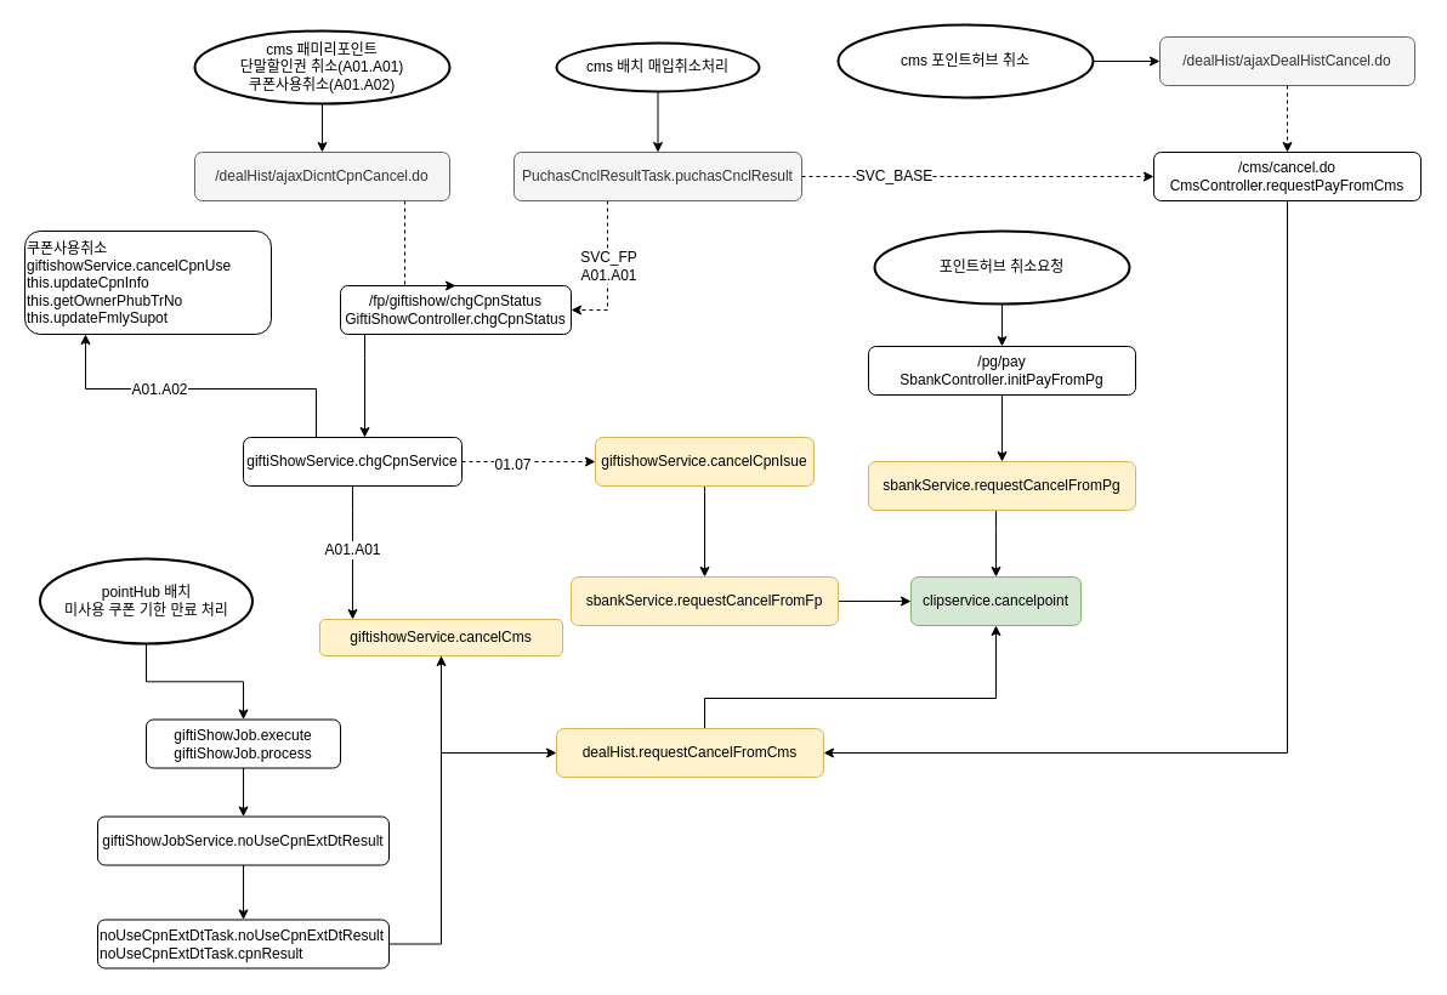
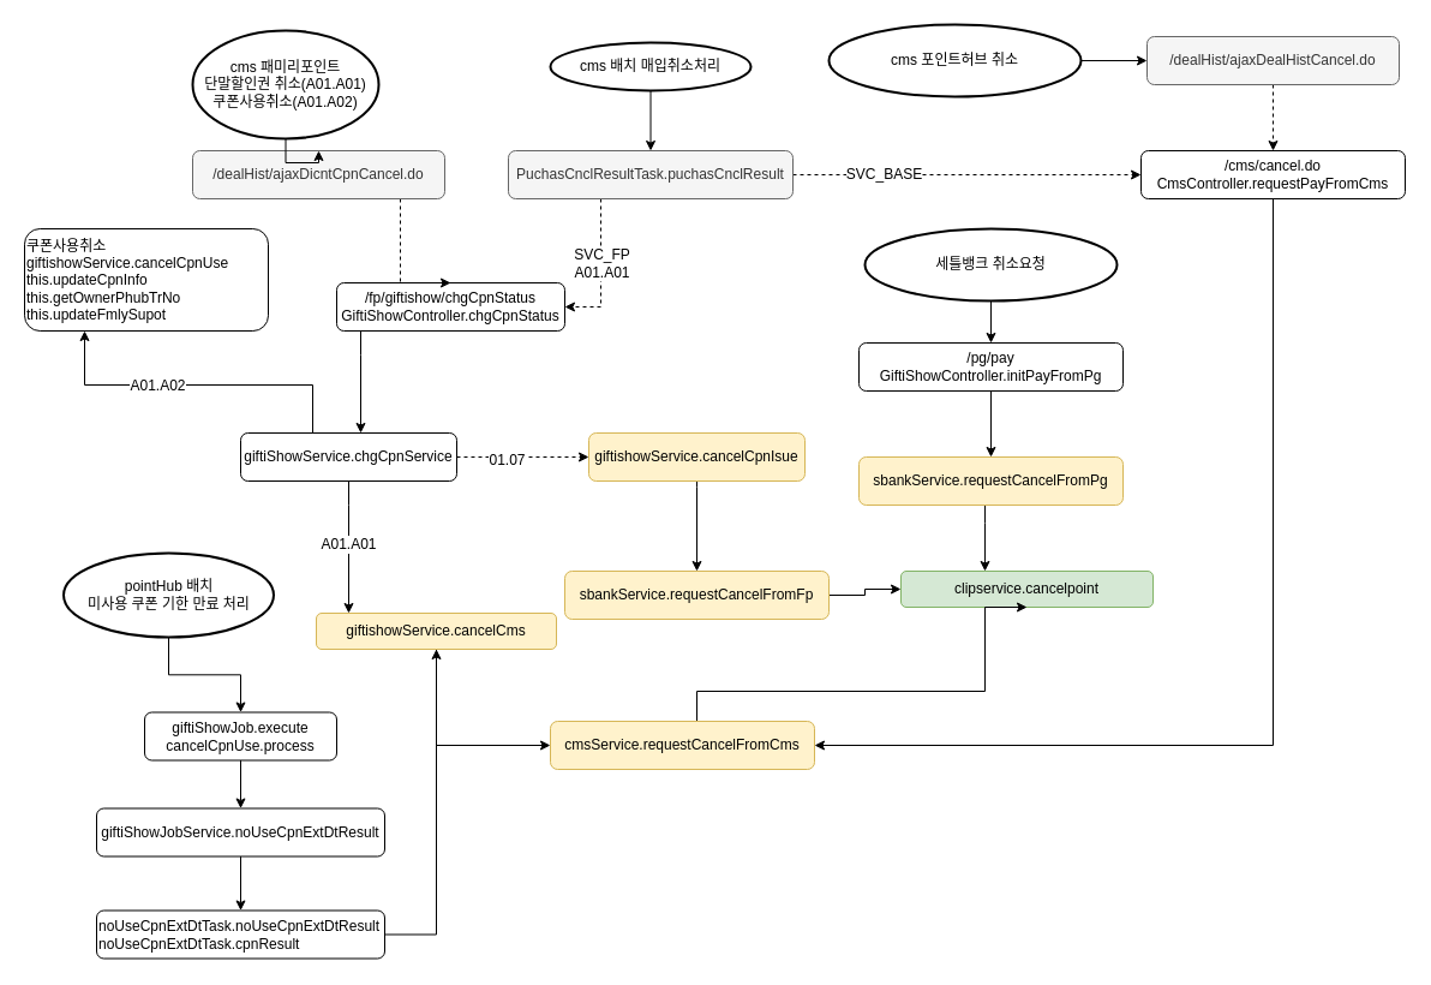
- <mxCell id="25" value="&lt;span style=&quot;white-space: normal&quot;&gt;cms 패미리포인트 &lt;br&gt;단말할인권 취소(A01.A01)&lt;br&gt;쿠폰사용취소(A01.A02)&lt;br&gt;&lt;/span&gt;" style="strokeWidth=2;html=1;shape=mxgraph.flowchart.start_1;whiteSpace=wrap;fontSize=12;align=center;" parent="1" vertex="1"><mxGeometry x="160" y="25" width="210" height="60" as="geometry" /></mxCell>
+ <mxCell id="25" value="&lt;span style=&quot;white-space: normal&quot;&gt;cms 패미리포인트 &lt;br&gt;단말할인권 취소(A01.A01)&lt;br&gt;쿠폰사용취소(A01.A02)&lt;br&gt;&lt;/span&gt;" style="strokeWidth=2;html=1;shape=mxgraph.flowchart.start_1;whiteSpace=wrap;fontSize=12;align=center;" parent="1" vertex="1"><mxGeometry x="160" y="25" width="155" height="90" as="geometry" /></mxCell>
- <mxCell id="35" value="&lt;span style=&quot;white-space: normal&quot;&gt;포인트허브 취소요청&lt;br&gt;&lt;/span&gt;" style="strokeWidth=2;html=1;shape=mxgraph.flowchart.start_1;whiteSpace=wrap;fontSize=12;align=center;" parent="1" vertex="1"><mxGeometry x="720" y="190" width="210" height="60" as="geometry" /></mxCell>
+ <mxCell id="35" value="&lt;span style=&quot;white-space: normal&quot;&gt;세틀뱅크 취소요청&lt;br&gt;&lt;/span&gt;" style="strokeWidth=2;html=1;shape=mxgraph.flowchart.start_1;whiteSpace=wrap;fontSize=12;align=center;" parent="1" vertex="1"><mxGeometry x="720" y="190" width="210" height="60" as="geometry" /></mxCell>
- <mxCell id="37" value="/pg/pay&lt;br&gt;SbankController.initPayFromPg" style="rounded=1;whiteSpace=wrap;html=1;fontSize=12;" parent="1" vertex="1"><mxGeometry x="715" y="285" width="220" height="40" as="geometry" /></mxCell>
+ <mxCell id="37" value="/pg/pay&lt;br&gt;GiftiShowController.initPayFromPg" style="rounded=1;whiteSpace=wrap;html=1;fontSize=12;" parent="1" vertex="1"><mxGeometry x="715" y="285" width="220" height="40" as="geometry" /></mxCell>
- <mxCell id="27" value="pointHub 배치&lt;br&gt;미사용 쿠폰 기한 만료 처리" style="strokeWidth=2;html=1;shape=mxgraph.flowchart.start_1;whiteSpace=wrap;fontSize=12;align=center;" parent="1" vertex="1"><mxGeometry x="32.5" y="460" width="175" height="70" as="geometry" /></mxCell>
+ <mxCell id="27" value="pointHub 배치&lt;br&gt;미사용 쿠폰 기한 만료 처리" style="strokeWidth=2;html=1;shape=mxgraph.flowchart.start_1;whiteSpace=wrap;fontSize=12;align=center;" parent="1" vertex="1"><mxGeometry x="52.5" y="460" width="175" height="70" as="geometry" /></mxCell>
- <mxCell id="2" value="clipservice.cancelpoint" style="rounded=1;whiteSpace=wrap;html=1;fontSize=12;fillColor=#d5e8d4;strokeColor=#82b366;" parent="1" vertex="1"><mxGeometry x="750" y="475" width="140" height="40" as="geometry" /></mxCell>
+ <mxCell id="2" value="clipservice.cancelpoint" style="rounded=1;whiteSpace=wrap;html=1;fontSize=12;fillColor=#d5e8d4;strokeColor=#82b366;" parent="1" vertex="1"><mxGeometry x="750" y="475" width="210" height="30" as="geometry" /></mxCell>
- <mxCell id="19" value="giftiShowJob.execute&lt;br&gt;giftiShowJob.process" style="rounded=1;whiteSpace=wrap;html=1;fontSize=12;" parent="1" vertex="1"><mxGeometry x="120" y="592.5" width="160" height="40" as="geometry" /></mxCell>
+ <mxCell id="19" value="giftiShowJob.execute&lt;br&gt;cancelCpnUse.process" style="rounded=1;whiteSpace=wrap;html=1;fontSize=12;" parent="1" vertex="1"><mxGeometry x="120" y="592.5" width="160" height="40" as="geometry" /></mxCell>
- <mxCell id="4" value="dealHist.requestCancelFromCms" style="rounded=1;whiteSpace=wrap;html=1;fontSize=12;fillColor=#fff2cc;strokeColor=#d6b656;" parent="1" vertex="1"><mxGeometry x="458" y="600" width="220" height="40" as="geometry" /></mxCell>
+ <mxCell id="4" value="cmsService.requestCancelFromCms" style="rounded=1;whiteSpace=wrap;html=1;fontSize=12;fillColor=#fff2cc;strokeColor=#d6b656;" parent="1" vertex="1"><mxGeometry x="458" y="600" width="220" height="40" as="geometry" /></mxCell>
